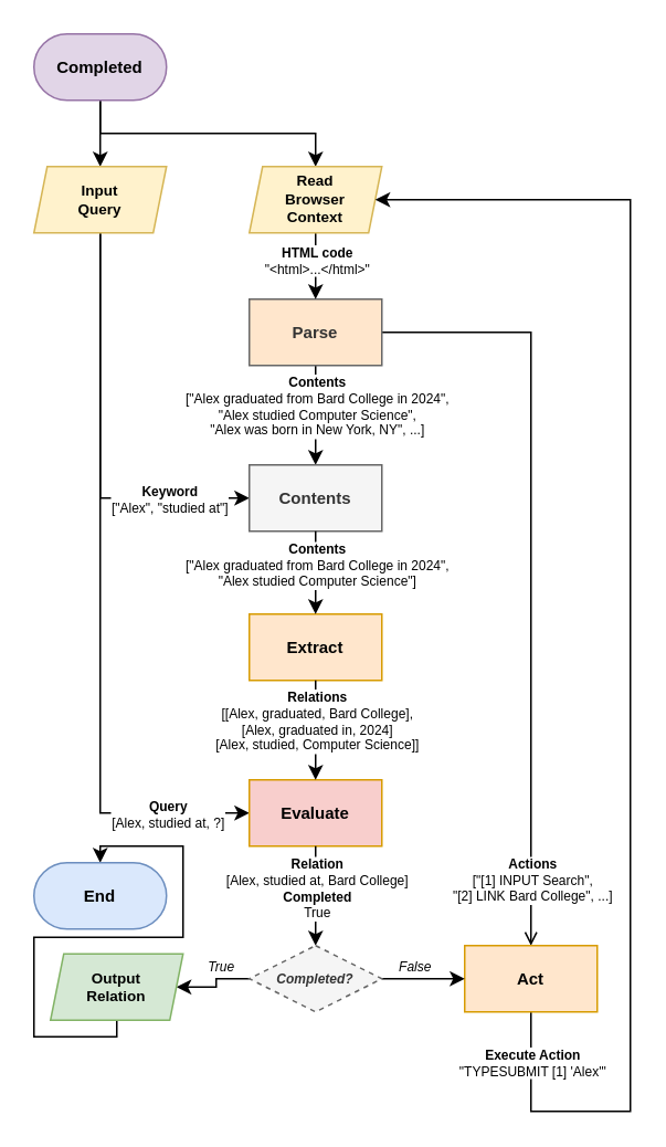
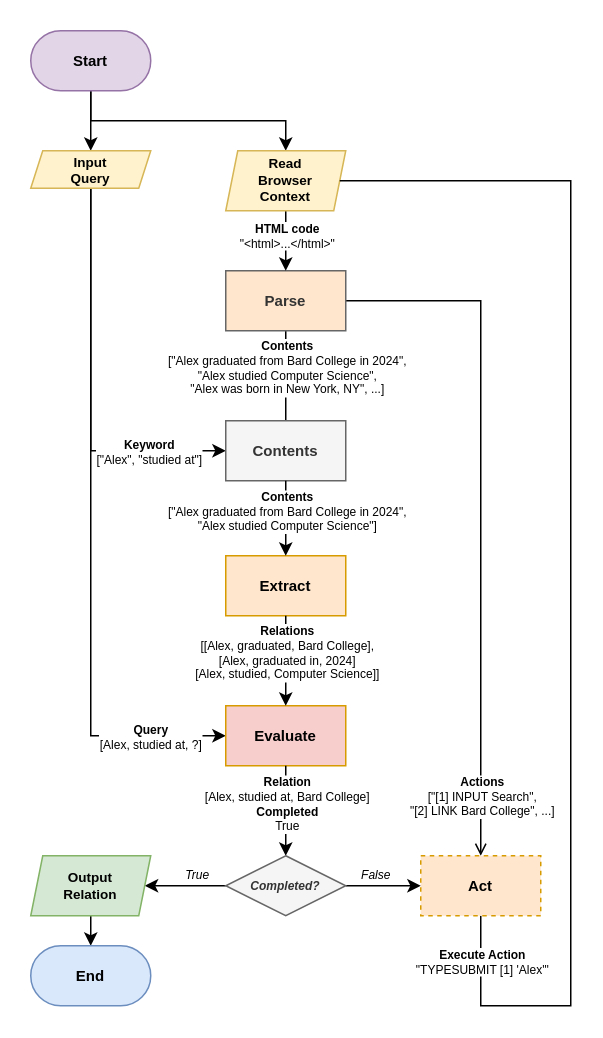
- <mxCell id="9" value="&lt;p style=&quot;line-height: 120%; font-size: 10px;&quot;&gt;&lt;span style=&quot;font-size: 10px;&quot;&gt;Completed&lt;/span&gt;&lt;br&gt;&lt;/p&gt;" style="rounded=1;whiteSpace=wrap;html=1;strokeColor=#9673a6;perimeterSpacing=0;arcSize=50;fontStyle=1;spacingBottom=0;spacingTop=-1;fontSize=10;fillColor=#e1d5e7;" vertex="1" parent="1"><mxGeometry x="20" y="20" width="80" height="40" as="geometry" /></mxCell>
+ <mxCell id="9" value="&lt;p style=&quot;line-height: 120%; font-size: 10px;&quot;&gt;&lt;span style=&quot;font-size: 10px;&quot;&gt;Start&lt;/span&gt;&lt;br&gt;&lt;/p&gt;" style="rounded=1;whiteSpace=wrap;html=1;strokeColor=#9673a6;perimeterSpacing=0;arcSize=50;fontStyle=1;spacingBottom=0;spacingTop=-1;fontSize=10;fillColor=#e1d5e7;" vertex="1" parent="1"><mxGeometry x="20" y="20" width="80" height="40" as="geometry" /></mxCell>
- <mxCell id="14" value="Input &lt;br style=&quot;font-size: 9px;&quot;&gt;Query" style="shape=parallelogram;perimeter=parallelogramPerimeter;whiteSpace=wrap;html=1;fixedSize=1;rounded=0;size=8.001;fontSize=9;fontStyle=1;fillColor=#fff2cc;strokeColor=#d6b656;" vertex="1" parent="1"><mxGeometry x="20" y="100" width="80" height="40" as="geometry" /></mxCell>
+ <mxCell id="14" value="Input &lt;br style=&quot;font-size: 9px;&quot;&gt;Query" style="shape=parallelogram;perimeter=parallelogramPerimeter;whiteSpace=wrap;html=1;fixedSize=1;rounded=0;size=8.001;fontSize=9;fontStyle=1;fillColor=#fff2cc;strokeColor=#d6b656;" vertex="1" parent="1"><mxGeometry x="20" y="100" width="80" height="25" as="geometry" /></mxCell>
- <mxCell id="21" style="edgeStyle=orthogonalEdgeStyle;rounded=0;html=1;exitX=0.5;exitY=1;exitDx=0;exitDy=0;entryX=1;entryY=0.5;entryDx=0;entryDy=0;fontSize=8;" edge="1" parent="1" source="23" target="17"><mxGeometry relative="1" as="geometry"><Array as="points"><mxPoint x="320" y="670" /><mxPoint x="380" y="670" /><mxPoint x="380" y="120" /></Array></mxGeometry></mxCell>
+ <mxCell id="21" style="edgeStyle=orthogonalEdgeStyle;rounded=0;html=1;exitX=0.5;exitY=1;exitDx=0;exitDy=0;entryX=1;entryY=0.5;entryDx=0;entryDy=0;fontSize=8;endArrow=none;" edge="1" parent="1" source="23" target="17"><mxGeometry relative="1" as="geometry"><Array as="points"><mxPoint x="320" y="670" /><mxPoint x="380" y="670" /><mxPoint x="380" y="120" /></Array></mxGeometry></mxCell>
- <mxCell id="2" style="edgeStyle=orthogonalEdgeStyle;rounded=0;html=1;exitX=0.5;exitY=1;exitDx=0;exitDy=0;entryX=0.5;entryY=0;entryDx=0;entryDy=0;fontSize=8;" edge="1" parent="1" source="6" target="18"><mxGeometry relative="1" as="geometry" /></mxCell>
+ <mxCell id="2" style="edgeStyle=orthogonalEdgeStyle;rounded=0;html=1;exitX=0.5;exitY=1;exitDx=0;exitDy=0;entryX=0.5;entryY=0;entryDx=0;entryDy=0;fontSize=8;endArrow=none;" edge="1" parent="1" source="6" target="18"><mxGeometry relative="1" as="geometry" /></mxCell>
- <mxCell id="37" value="&lt;p style=&quot;line-height: 120%; font-size: 10px;&quot;&gt;&lt;span style=&quot;font-size: 10px;&quot;&gt;End&lt;/span&gt;&lt;br&gt;&lt;/p&gt;" style="rounded=1;whiteSpace=wrap;html=1;strokeColor=#6c8ebf;perimeterSpacing=0;arcSize=50;fontStyle=1;spacingBottom=0;spacingTop=-1;fontSize=10;fillColor=#dae8fc;" vertex="1" parent="1"><mxGeometry x="20" y="520" width="80" height="40" as="geometry" /></mxCell>
+ <mxCell id="37" value="&lt;p style=&quot;line-height: 120%; font-size: 10px;&quot;&gt;&lt;span style=&quot;font-size: 10px;&quot;&gt;End&lt;/span&gt;&lt;br&gt;&lt;/p&gt;" style="rounded=1;whiteSpace=wrap;html=1;strokeColor=#6c8ebf;perimeterSpacing=0;arcSize=50;fontStyle=1;spacingBottom=0;spacingTop=-1;fontSize=10;fillColor=#dae8fc;" vertex="1" parent="1"><mxGeometry x="20" y="630" width="80" height="40" as="geometry" /></mxCell>
- <mxCell id="34" value="Completed?" style="rhombus;whiteSpace=wrap;html=1;rounded=0;labelBorderColor=none;fontSize=8;fontStyle=3;fillColor=#f5f5f5;fontColor=#333333;strokeColor=#666666;dashed=1;" vertex="1" parent="1"><mxGeometry x="150" y="570" width="80" height="40" as="geometry" /></mxCell>
+ <mxCell id="34" value="Completed?" style="rhombus;whiteSpace=wrap;html=1;rounded=0;labelBorderColor=none;fontSize=8;fontStyle=3;fillColor=#f5f5f5;fontColor=#333333;strokeColor=#666666;" vertex="1" parent="1"><mxGeometry x="150" y="570" width="80" height="40" as="geometry" /></mxCell>
- <mxCell id="23" value="&lt;p style=&quot;line-height: 80%;&quot;&gt;&lt;span style=&quot;font-size: 10px;&quot;&gt;&lt;b&gt;Act&lt;/b&gt;&lt;/span&gt;&lt;br&gt;&lt;/p&gt;" style="rounded=0;whiteSpace=wrap;html=1;strokeColor=#d79b00;perimeterSpacing=0;spacingTop=-1;fontStyle=0;fillColor=#ffe6cc;" vertex="1" parent="1"><mxGeometry x="280" y="570" width="80" height="40" as="geometry" /></mxCell>
+ <mxCell id="23" value="&lt;p style=&quot;line-height: 80%;&quot;&gt;&lt;span style=&quot;font-size: 10px;&quot;&gt;&lt;b&gt;Act&lt;/b&gt;&lt;/span&gt;&lt;br&gt;&lt;/p&gt;" style="rounded=0;whiteSpace=wrap;html=1;strokeColor=#d79b00;perimeterSpacing=0;spacingTop=-1;fontStyle=0;fillColor=#ffe6cc;dashed=1;" vertex="1" parent="1"><mxGeometry x="280" y="570" width="80" height="40" as="geometry" /></mxCell>
- <mxCell id="36" value="Output&lt;br style=&quot;font-size: 9px;&quot;&gt;Relation" style="shape=parallelogram;perimeter=parallelogramPerimeter;whiteSpace=wrap;html=1;fixedSize=1;rounded=0;size=8.001;fontSize=9;fontStyle=1;fillColor=#d5e8d4;strokeColor=#82b366;" vertex="1" parent="1"><mxGeometry x="30" y="575" width="80" height="40" as="geometry" /></mxCell>
+ <mxCell id="36" value="Output&lt;br style=&quot;font-size: 9px;&quot;&gt;Relation" style="shape=parallelogram;perimeter=parallelogramPerimeter;whiteSpace=wrap;html=1;fixedSize=1;rounded=0;size=8.001;fontSize=9;fontStyle=1;fillColor=#d5e8d4;strokeColor=#82b366;" vertex="1" parent="1"><mxGeometry x="20" y="570" width="80" height="40" as="geometry" /></mxCell>
